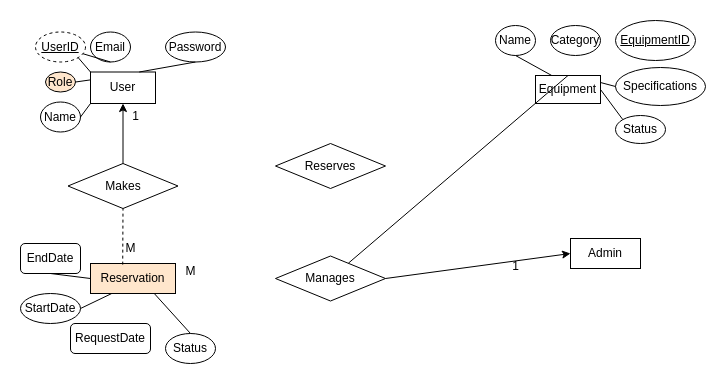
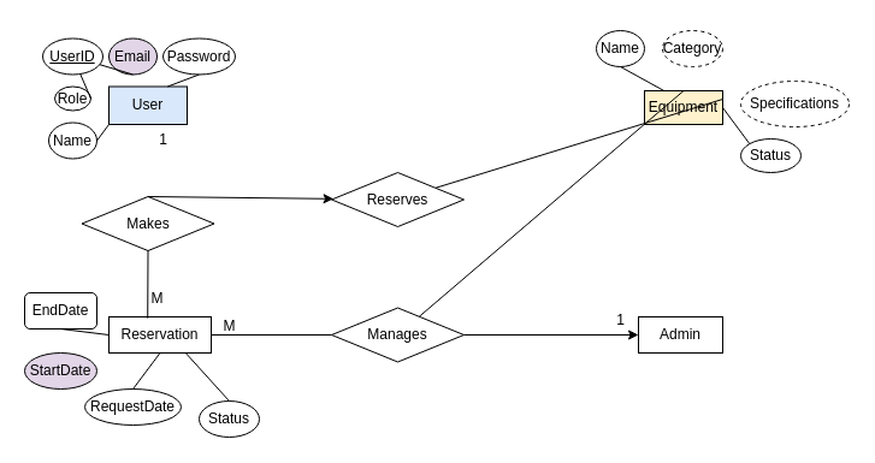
- <mxCell id="16" value="Category" style="ellipse;whiteSpace=wrap;html=1;align=center;" vertex="1" parent="1"><mxGeometry x="550" y="25" width="50" height="30" as="geometry" /></mxCell>
+ <mxCell id="16" value="Category" style="ellipse;whiteSpace=wrap;html=1;align=center;dashed=1;" vertex="1" parent="1"><mxGeometry x="550" y="25" width="50" height="30" as="geometry" /></mxCell>
- <mxCell id="14" value="EquipmentID" style="ellipse;whiteSpace=wrap;html=1;align=center;fontStyle=4;" vertex="1" parent="1"><mxGeometry x="615" y="20" width="80" height="40" as="geometry" /></mxCell>
- <mxCell id="4" value="UserID" style="ellipse;whiteSpace=wrap;html=1;align=center;fontStyle=4;dashed=1;" vertex="1" parent="1"><mxGeometry x="35" y="31.5" width="50" height="30" as="geometry" /></mxCell>
+ <mxCell id="4" value="UserID" style="ellipse;whiteSpace=wrap;html=1;align=center;fontStyle=4;" vertex="1" parent="1"><mxGeometry x="35" y="31.5" width="50" height="30" as="geometry" /></mxCell>
- <mxCell id="6" value="Email" style="ellipse;whiteSpace=wrap;html=1;align=center;" vertex="1" parent="1"><mxGeometry x="90" y="31.5" width="40" height="30" as="geometry" /></mxCell>
+ <mxCell id="6" value="Email" style="ellipse;whiteSpace=wrap;html=1;align=center;fillColor=#e1d5e7;" vertex="1" parent="1"><mxGeometry x="90" y="31.5" width="40" height="30" as="geometry" /></mxCell>
- <mxCell id="7" value="Password" style="ellipse;whiteSpace=wrap;html=1;align=center;" vertex="1" parent="1"><mxGeometry x="165" y="31.5" width="60" height="30" as="geometry" /></mxCell>
+ <mxCell id="7" value="Password" style="ellipse;whiteSpace=wrap;html=1;align=center;" vertex="1" parent="1"><mxGeometry x="135" y="31.5" width="60" height="30" as="geometry" /></mxCell>
- <mxCell id="11" value="" style="endArrow=none;html=1;rounded=0;exitX=1;exitY=1;exitDx=0;exitDy=0;entryX=0;entryY=0;entryDx=0;entryDy=0;" edge="1" parent="1" source="4" target="2"><mxGeometry width="50" height="50" relative="1" as="geometry"><mxPoint x="85" y="91.5" as="sourcePoint" /><mxPoint x="100" y="91.5" as="targetPoint" /></mxGeometry></mxCell>
- <mxCell id="10" value="" style="endArrow=none;html=1;rounded=0;exitX=1;exitY=0.5;exitDx=0;exitDy=0;entryX=0;entryY=0.25;entryDx=0;entryDy=0;" edge="1" parent="1" source="8" target="2"><mxGeometry width="50" height="50" relative="1" as="geometry"><mxPoint x="90" y="126.5" as="sourcePoint" /><mxPoint x="100" y="121.5" as="targetPoint" /></mxGeometry></mxCell>
+ <mxCell id="10" value="" style="endArrow=none;html=1;rounded=0;exitX=1;exitY=0.5;exitDx=0;exitDy=0;" edge="1" parent="1" source="8" target="4"><mxGeometry width="50" height="50" relative="1" as="geometry"><mxPoint x="90" y="126.5" as="sourcePoint" /><mxPoint x="100" y="121.5" as="targetPoint" /></mxGeometry></mxCell>
- <mxCell id="8" value="Role" style="ellipse;whiteSpace=wrap;html=1;align=center;fillColor=#ffe6cc;" vertex="1" parent="1"><mxGeometry x="45" y="71.5" width="30" height="20" as="geometry" /></mxCell>
+ <mxCell id="8" value="Role" style="ellipse;whiteSpace=wrap;html=1;align=center;" vertex="1" parent="1"><mxGeometry x="45" y="71.5" width="30" height="20" as="geometry" /></mxCell>
- <mxCell id="21" value="" style="endArrow=none;html=1;rounded=0;entryX=0;entryY=0.5;entryDx=0;entryDy=0;exitX=1;exitY=0.25;exitDx=0;exitDy=0;" edge="1" parent="1" source="3" target="17"><mxGeometry width="50" height="50" relative="1" as="geometry"><mxPoint x="585" y="85" as="sourcePoint" /><mxPoint x="637" y="64" as="targetPoint" /></mxGeometry></mxCell>
+ <mxCell id="21" value="" style="endArrow=none;html=1;rounded=0;exitX=1;exitY=0.25;exitDx=0;exitDy=0;" edge="1" parent="1" source="3" target="35"><mxGeometry width="50" height="50" relative="1" as="geometry"><mxPoint x="585" y="85" as="sourcePoint" /><mxPoint x="637" y="64" as="targetPoint" /></mxGeometry></mxCell>
- <mxCell id="17" value="Specifications" style="ellipse;whiteSpace=wrap;html=1;align=center;" vertex="1" parent="1"><mxGeometry x="615" y="67" width="90" height="38" as="geometry" /></mxCell>
+ <mxCell id="17" value="Specifications" style="ellipse;whiteSpace=wrap;html=1;align=center;dashed=1;" vertex="1" parent="1"><mxGeometry x="615" y="67" width="90" height="38" as="geometry" /></mxCell>
- <mxCell id="2" value="User" style="whiteSpace=wrap;html=1;align=center;" vertex="1" parent="1"><mxGeometry x="90" y="71.5" width="65" height="31.5" as="geometry" /></mxCell>
+ <mxCell id="2" value="User" style="whiteSpace=wrap;html=1;align=center;fillColor=#dae8fc;" vertex="1" parent="1"><mxGeometry x="90" y="71.5" width="65" height="31.5" as="geometry" /></mxCell>
- <mxCell id="3" value="Equipment" style="whiteSpace=wrap;html=1;align=center;" vertex="1" parent="1"><mxGeometry x="535" y="75" width="65" height="28" as="geometry" /></mxCell>
+ <mxCell id="3" value="Equipment" style="whiteSpace=wrap;html=1;align=center;fillColor=#fff2cc;" vertex="1" parent="1"><mxGeometry x="535" y="75" width="65" height="28" as="geometry" /></mxCell>
- <mxCell id="40" value="" style="endArrow=classic;html=1;rounded=0;entryX=0.5;entryY=1;entryDx=0;entryDy=0;exitX=0.5;exitY=0;exitDx=0;exitDy=0;" edge="1" parent="1" source="34" target="2"><mxGeometry width="50" height="50" relative="1" as="geometry"><mxPoint x="375" y="273" as="sourcePoint" /><mxPoint x="425" y="223" as="targetPoint" /></mxGeometry></mxCell>
+ <mxCell id="40" value="" style="endArrow=classic;html=1;rounded=0;exitX=0.5;exitY=0;exitDx=0;exitDy=0;" edge="1" parent="1" source="34" target="35"><mxGeometry width="50" height="50" relative="1" as="geometry"><mxPoint x="375" y="273" as="sourcePoint" /><mxPoint x="425" y="223" as="targetPoint" /></mxGeometry></mxCell>
- <mxCell id="42" value="" style="endArrow=none;html=1;rounded=0;entryX=0.5;entryY=1;entryDx=0;entryDy=0;exitX=0.379;exitY=0.037;exitDx=0;exitDy=0;exitPerimeter=0;dashed=1;" edge="1" parent="1" source="31" target="34"><mxGeometry width="50" height="50" relative="1" as="geometry"><mxPoint x="185" y="288" as="sourcePoint" /><mxPoint x="285" y="288" as="targetPoint" /></mxGeometry></mxCell>
+ <mxCell id="42" value="" style="endArrow=none;html=1;rounded=0;entryX=0.5;entryY=1;entryDx=0;entryDy=0;exitX=0.379;exitY=0.037;exitDx=0;exitDy=0;exitPerimeter=0;" edge="1" parent="1" source="31" target="34"><mxGeometry width="50" height="50" relative="1" as="geometry"><mxPoint x="185" y="288" as="sourcePoint" /><mxPoint x="285" y="288" as="targetPoint" /></mxGeometry></mxCell>
- <mxCell id="32" value="Admin" style="whiteSpace=wrap;html=1;align=center;" vertex="1" parent="1"><mxGeometry x="570" y="238" width="70" height="30" as="geometry" /></mxCell>
+ <mxCell id="32" value="Admin" style="whiteSpace=wrap;html=1;align=center;" vertex="1" parent="1"><mxGeometry x="530" y="263" width="70" height="30" as="geometry" /></mxCell>
- <mxCell id="31" value="Reservation" style="whiteSpace=wrap;html=1;align=center;fillColor=#ffe6cc;" vertex="1" parent="1"><mxGeometry x="90" y="263" width="85" height="30" as="geometry" /></mxCell>
+ <mxCell id="31" value="Reservation" style="whiteSpace=wrap;html=1;align=center;" vertex="1" parent="1"><mxGeometry x="90" y="263" width="85" height="30" as="geometry" /></mxCell>
+ <mxCell id="37" value="" style="endArrow=none;html=1;rounded=0;entryX=0;entryY=0.5;entryDx=0;entryDy=0;exitX=1;exitY=0.5;exitDx=0;exitDy=0;" edge="1" parent="1" source="31" target="33"><mxGeometry width="50" height="50" relative="1" as="geometry"><mxPoint x="164" y="303" as="sourcePoint" /><mxPoint x="200" y="343" as="targetPoint" /></mxGeometry></mxCell>
- <mxCell id="27" value="" style="endArrow=none;html=1;rounded=0;entryX=1;entryY=0.5;entryDx=0;entryDy=0;exitX=0.25;exitY=1;exitDx=0;exitDy=0;" edge="1" parent="1" source="31" target="23"><mxGeometry width="50" height="50" relative="1" as="geometry"><mxPoint x="115" y="383" as="sourcePoint" /><mxPoint x="235" y="526" as="targetPoint" /></mxGeometry></mxCell>
+ <mxCell id="29" value="" style="endArrow=none;html=1;rounded=0;entryX=0.5;entryY=0;entryDx=0;entryDy=0;exitX=0.5;exitY=1;exitDx=0;exitDy=0;" edge="1" parent="1" source="31" target="25"><mxGeometry width="50" height="50" relative="1" as="geometry"><mxPoint x="164.66" y="375.74" as="sourcePoint" /><mxPoint x="133" y="363" as="targetPoint" /></mxGeometry></mxCell>
- <mxCell id="23" value="StartDate" style="ellipse;whiteSpace=wrap;html=1;align=center;" vertex="1" parent="1"><mxGeometry x="20" y="293" width="60" height="30" as="geometry" /></mxCell>
+ <mxCell id="23" value="StartDate" style="ellipse;whiteSpace=wrap;html=1;align=center;fillColor=#e1d5e7;" vertex="1" parent="1"><mxGeometry x="20" y="293" width="60" height="30" as="geometry" /></mxCell>
- <mxCell id="25" value="RequestDate" style="whiteSpace=wrap;html=1;align=center;rounded=1;" vertex="1" parent="1"><mxGeometry x="70" y="323" width="80" height="30" as="geometry" /></mxCell>
+ <mxCell id="25" value="RequestDate" style="ellipse;whiteSpace=wrap;html=1;align=center;" vertex="1" parent="1"><mxGeometry x="70" y="323" width="80" height="30" as="geometry" /></mxCell>
